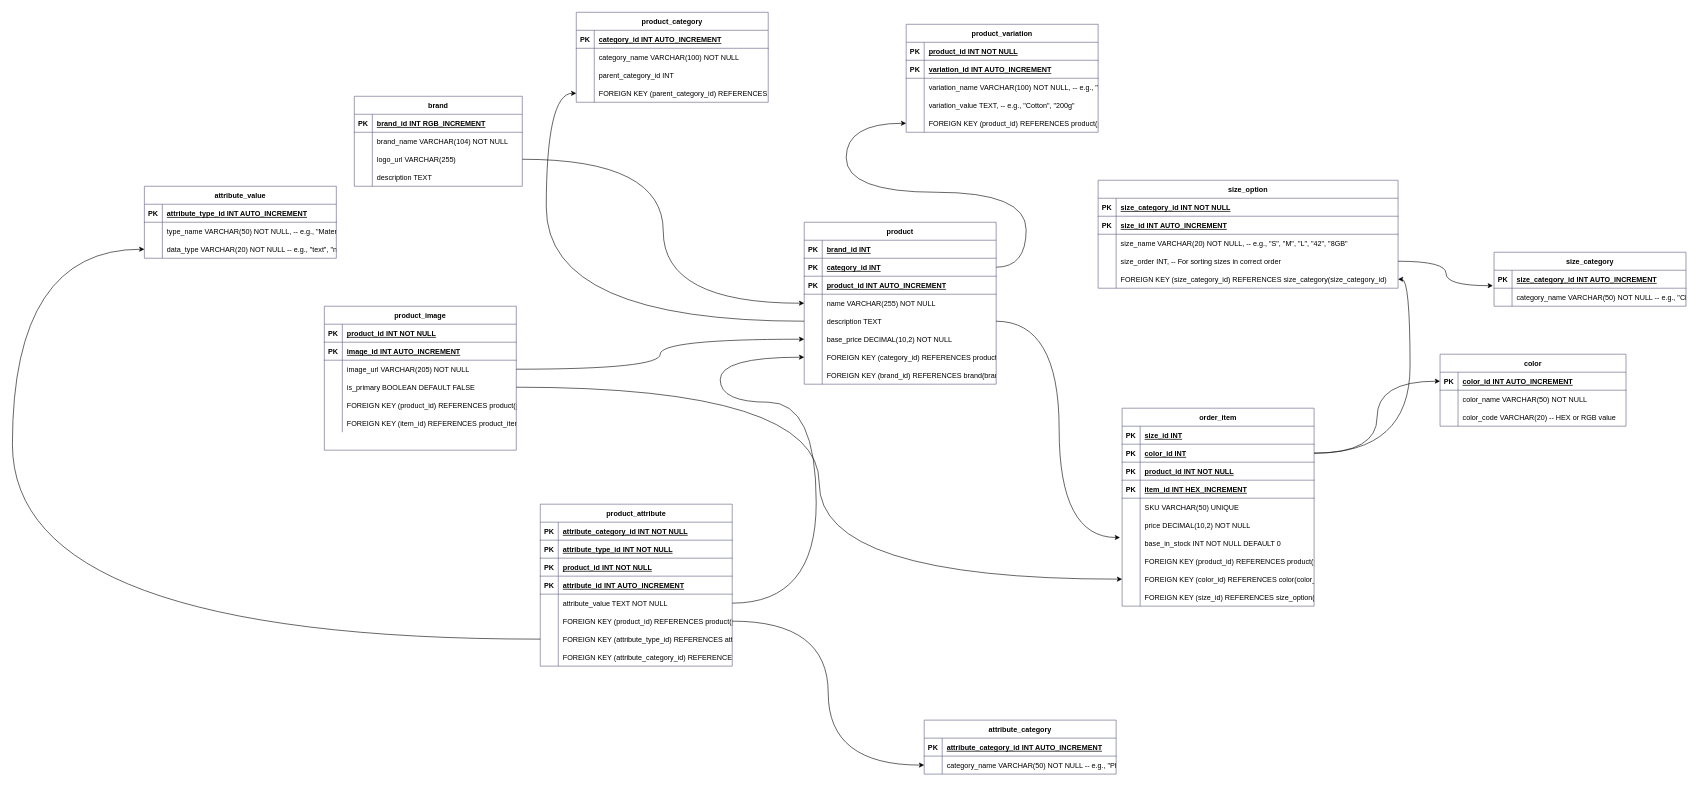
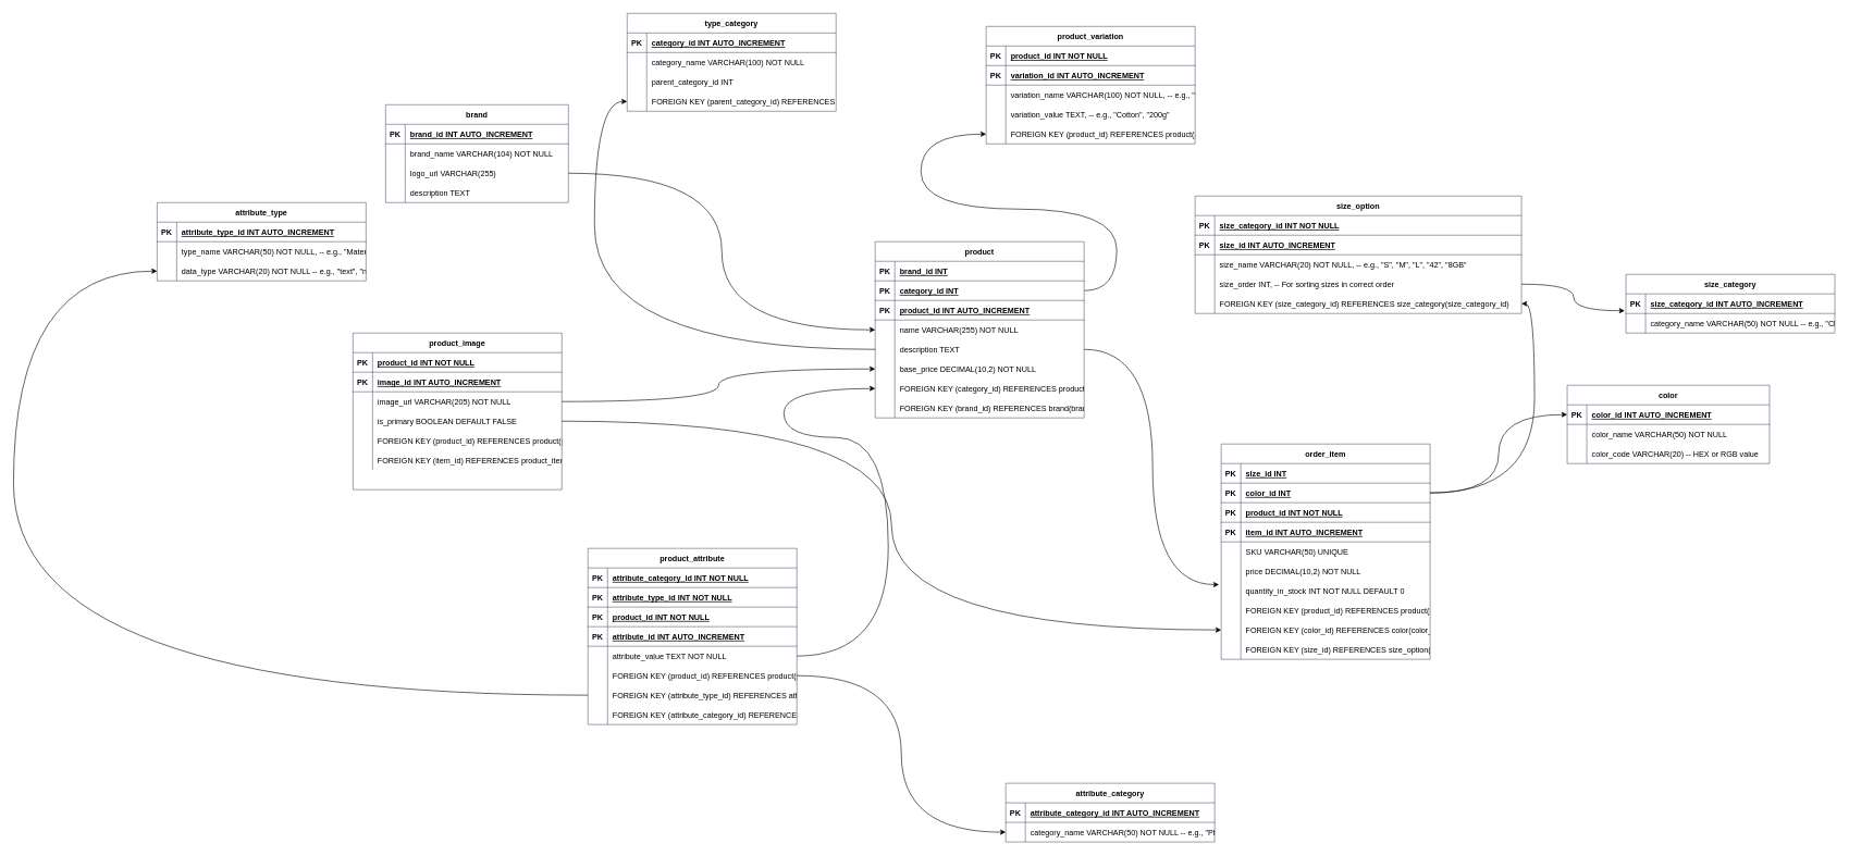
- <mxCell id="15" value="product_category" style="shape=table;startSize=30;container=1;collapsible=1;childLayout=tableLayout;fixedRows=1;rowLines=0;fontStyle=1;align=center;resizeLast=1;strokeColor=#5F5F82;" parent="1" vertex="1"><mxGeometry x="960" y="20" width="320" height="150" as="geometry" /></mxCell>
+ <mxCell id="15" value="type_category" style="shape=table;startSize=30;container=1;collapsible=1;childLayout=tableLayout;fixedRows=1;rowLines=0;fontStyle=1;align=center;resizeLast=1;strokeColor=#5F5F82;" parent="1" vertex="1"><mxGeometry x="960" y="20" width="320" height="150" as="geometry" /></mxCell>
- <mxCell id="5" value="brand_id INT  RGB_INCREMENT" style="shape=partialRectangle;overflow=hidden;connectable=0;fillColor=none;align=left;strokeColor=#5F5F82;top=0;left=0;bottom=0;right=0;spacingLeft=6;fontStyle=5;" parent="3" vertex="1"><mxGeometry x="30" width="250" height="30" as="geometry"><mxRectangle width="250" height="30" as="alternateBounds" /></mxGeometry></mxCell>
+ <mxCell id="5" value="brand_id INT  AUTO_INCREMENT" style="shape=partialRectangle;overflow=hidden;connectable=0;fillColor=none;align=left;strokeColor=#5F5F82;top=0;left=0;bottom=0;right=0;spacingLeft=6;fontStyle=5;" parent="3" vertex="1"><mxGeometry x="30" width="250" height="30" as="geometry"><mxRectangle width="250" height="30" as="alternateBounds" /></mxGeometry></mxCell>
- <mxCell id="160" value="attribute_value" style="shape=table;startSize=30;container=1;collapsible=1;childLayout=tableLayout;fixedRows=1;rowLines=0;fontStyle=1;align=center;resizeLast=1;strokeColor=#5F5F82;" parent="1" vertex="1"><mxGeometry x="240" y="310" width="320" height="120" as="geometry" /></mxCell>
+ <mxCell id="160" value="attribute_type" style="shape=table;startSize=30;container=1;collapsible=1;childLayout=tableLayout;fixedRows=1;rowLines=0;fontStyle=1;align=center;resizeLast=1;strokeColor=#5F5F82;" parent="1" vertex="1"><mxGeometry x="240" y="310" width="320" height="120" as="geometry" /></mxCell>
- <mxCell id="115" value="item_id INT  HEX_INCREMENT" style="shape=partialRectangle;overflow=hidden;connectable=0;fillColor=none;align=left;strokeColor=#5F5F82;top=0;left=0;bottom=0;right=0;spacingLeft=6;fontStyle=5;" parent="113" vertex="1"><mxGeometry x="30" width="290" height="30" as="geometry"><mxRectangle width="290" height="30" as="alternateBounds" /></mxGeometry></mxCell>
+ <mxCell id="115" value="item_id INT  AUTO_INCREMENT" style="shape=partialRectangle;overflow=hidden;connectable=0;fillColor=none;align=left;strokeColor=#5F5F82;top=0;left=0;bottom=0;right=0;spacingLeft=6;fontStyle=5;" parent="113" vertex="1"><mxGeometry x="30" width="290" height="30" as="geometry"><mxRectangle width="290" height="30" as="alternateBounds" /></mxGeometry></mxCell>
- <mxCell id="124" value="base_in_stock INT NOT NULL DEFAULT 0" style="shape=partialRectangle;overflow=hidden;connectable=0;fillColor=none;align=left;strokeColor=#5F5F82;top=0;left=0;bottom=0;right=0;spacingLeft=6;" parent="122" vertex="1"><mxGeometry x="30" width="290" height="30" as="geometry"><mxRectangle width="290" height="30" as="alternateBounds" /></mxGeometry></mxCell>
+ <mxCell id="124" value="quantity_in_stock INT NOT NULL DEFAULT 0" style="shape=partialRectangle;overflow=hidden;connectable=0;fillColor=none;align=left;strokeColor=#5F5F82;top=0;left=0;bottom=0;right=0;spacingLeft=6;" parent="122" vertex="1"><mxGeometry x="30" width="290" height="30" as="geometry"><mxRectangle width="290" height="30" as="alternateBounds" /></mxGeometry></mxCell>
